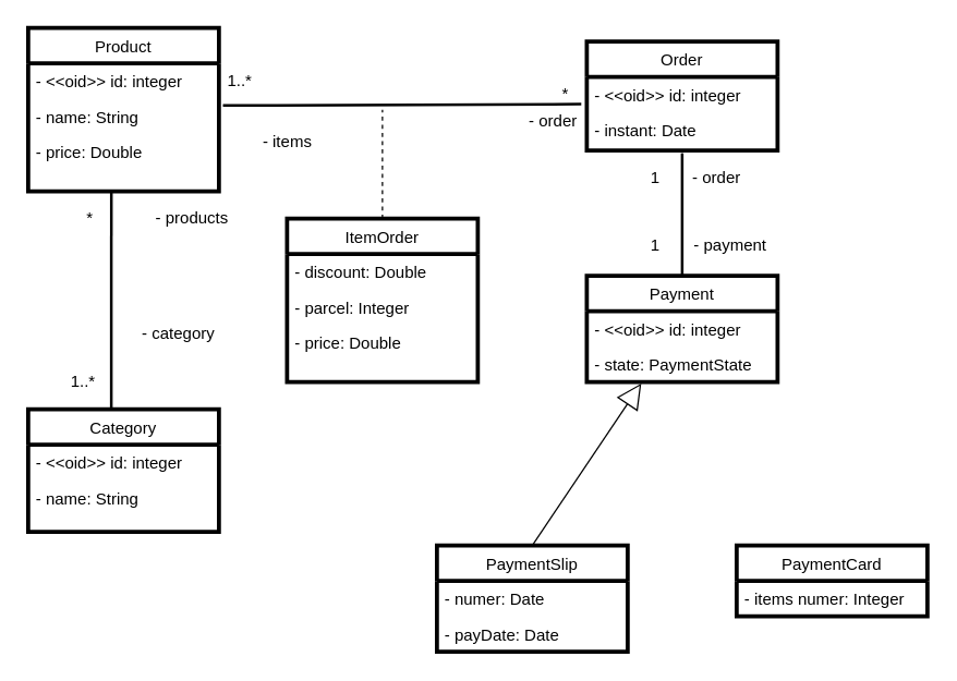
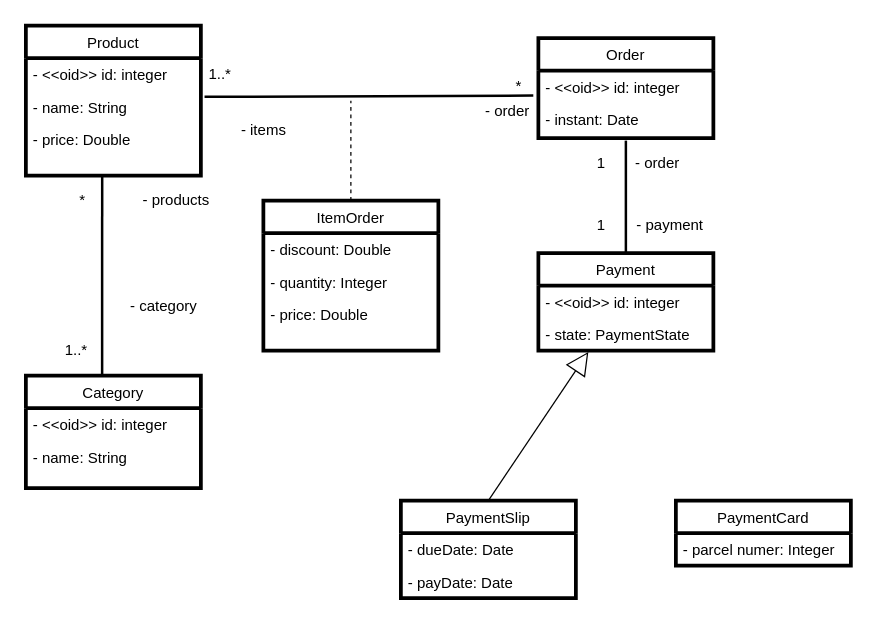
- <mxCell id="16" value="- parcel: Integer " style="text;strokeColor=none;fillColor=none;align=left;verticalAlign=top;spacingLeft=4;spacingRight=4;overflow=hidden;rotatable=0;points=[[0,0.5],[1,0.5]];portConstraint=eastwest;" vertex="1" parent="14"><mxGeometry y="52" width="140" height="26" as="geometry" /></mxCell>
+ <mxCell id="16" value="- quantity: Integer " style="text;strokeColor=none;fillColor=none;align=left;verticalAlign=top;spacingLeft=4;spacingRight=4;overflow=hidden;rotatable=0;points=[[0,0.5],[1,0.5]];portConstraint=eastwest;" vertex="1" parent="14"><mxGeometry y="52" width="140" height="26" as="geometry" /></mxCell>
- <mxCell id="31" value="- numer: Date" style="text;strokeColor=none;fillColor=none;align=left;verticalAlign=top;spacingLeft=4;spacingRight=4;overflow=hidden;rotatable=0;points=[[0,0.5],[1,0.5]];portConstraint=eastwest;" vertex="1" parent="30"><mxGeometry y="26" width="140" height="26" as="geometry" /></mxCell>
+ <mxCell id="31" value="- dueDate: Date" style="text;strokeColor=none;fillColor=none;align=left;verticalAlign=top;spacingLeft=4;spacingRight=4;overflow=hidden;rotatable=0;points=[[0,0.5],[1,0.5]];portConstraint=eastwest;" vertex="1" parent="30"><mxGeometry y="26" width="140" height="26" as="geometry" /></mxCell>
- <mxCell id="34" value="- items numer: Integer" style="text;strokeColor=none;fillColor=none;align=left;verticalAlign=top;spacingLeft=4;spacingRight=4;overflow=hidden;rotatable=0;points=[[0,0.5],[1,0.5]];portConstraint=eastwest;" vertex="1" parent="33"><mxGeometry y="26" width="140" height="26" as="geometry" /></mxCell>
+ <mxCell id="34" value="- parcel numer: Integer" style="text;strokeColor=none;fillColor=none;align=left;verticalAlign=top;spacingLeft=4;spacingRight=4;overflow=hidden;rotatable=0;points=[[0,0.5],[1,0.5]];portConstraint=eastwest;" vertex="1" parent="33"><mxGeometry y="26" width="140" height="26" as="geometry" /></mxCell>
